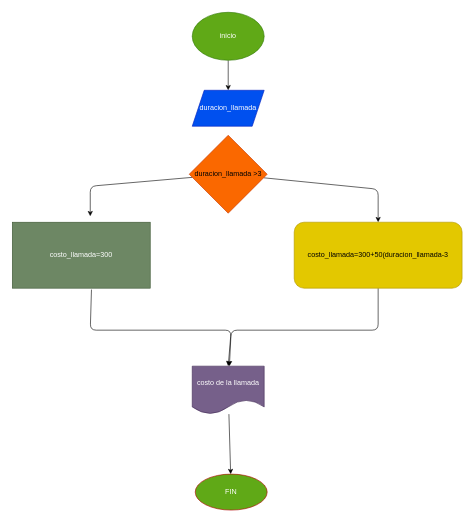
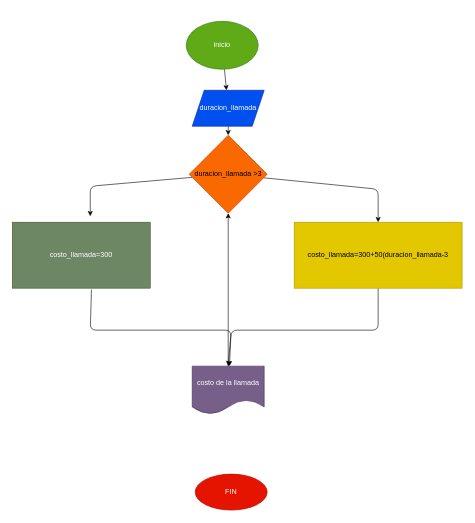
- <mxCell id="3" value="inicio" style="ellipse;whiteSpace=wrap;html=1;fillColor=#60a917;fontColor=#ffffff;strokeColor=#2D7600;" vertex="1" parent="1"><mxGeometry x="320" y="20" width="120" height="80" as="geometry" /></mxCell>
+ <mxCell id="3" value="inicio" style="ellipse;whiteSpace=wrap;html=1;fillColor=#60a917;fontColor=#ffffff;strokeColor=#2D7600;" vertex="1" parent="1"><mxGeometry x="310" y="35" width="120" height="80" as="geometry" /></mxCell>
+ <mxCell id="4" value="" style="edgeStyle=none;html=1;" edge="1" parent="1" source="5" target="8"><mxGeometry relative="1" as="geometry" /></mxCell>
- <mxCell id="10" value="costo_llamada=300+50(duracion_llamada-3" style="whiteSpace=wrap;html=1;fillColor=#e3c800;strokeColor=#B09500;fontColor=#000000;rounded=1;" vertex="1" parent="1"><mxGeometry x="490" y="370" width="280" height="110" as="geometry" /></mxCell>
+ <mxCell id="10" value="costo_llamada=300+50(duracion_llamada-3" style="whiteSpace=wrap;html=1;fillColor=#e3c800;strokeColor=#B09500;fontColor=#000000;" vertex="1" parent="1"><mxGeometry x="490" y="370" width="280" height="110" as="geometry" /></mxCell>
- <mxCell id="13" value="" style="edgeStyle=none;html=1;" edge="1" parent="1" source="14" target="15"><mxGeometry relative="1" as="geometry" /></mxCell>
+ <mxCell id="13" value="" style="edgeStyle=none;html=1;" edge="1" parent="1" source="14" target="8"><mxGeometry relative="1" as="geometry" /></mxCell>
- <mxCell id="15" value="FIN" style="ellipse;whiteSpace=wrap;html=1;fillColor=#60a917;strokeColor=#B20000;fontColor=#ffffff;" vertex="1" parent="1"><mxGeometry x="325" y="790" width="120" height="60" as="geometry" /></mxCell>
+ <mxCell id="15" value="FIN" style="ellipse;whiteSpace=wrap;html=1;fillColor=#e51400;strokeColor=#B20000;fontColor=#ffffff;" vertex="1" parent="1"><mxGeometry x="325" y="790" width="120" height="60" as="geometry" /></mxCell>
